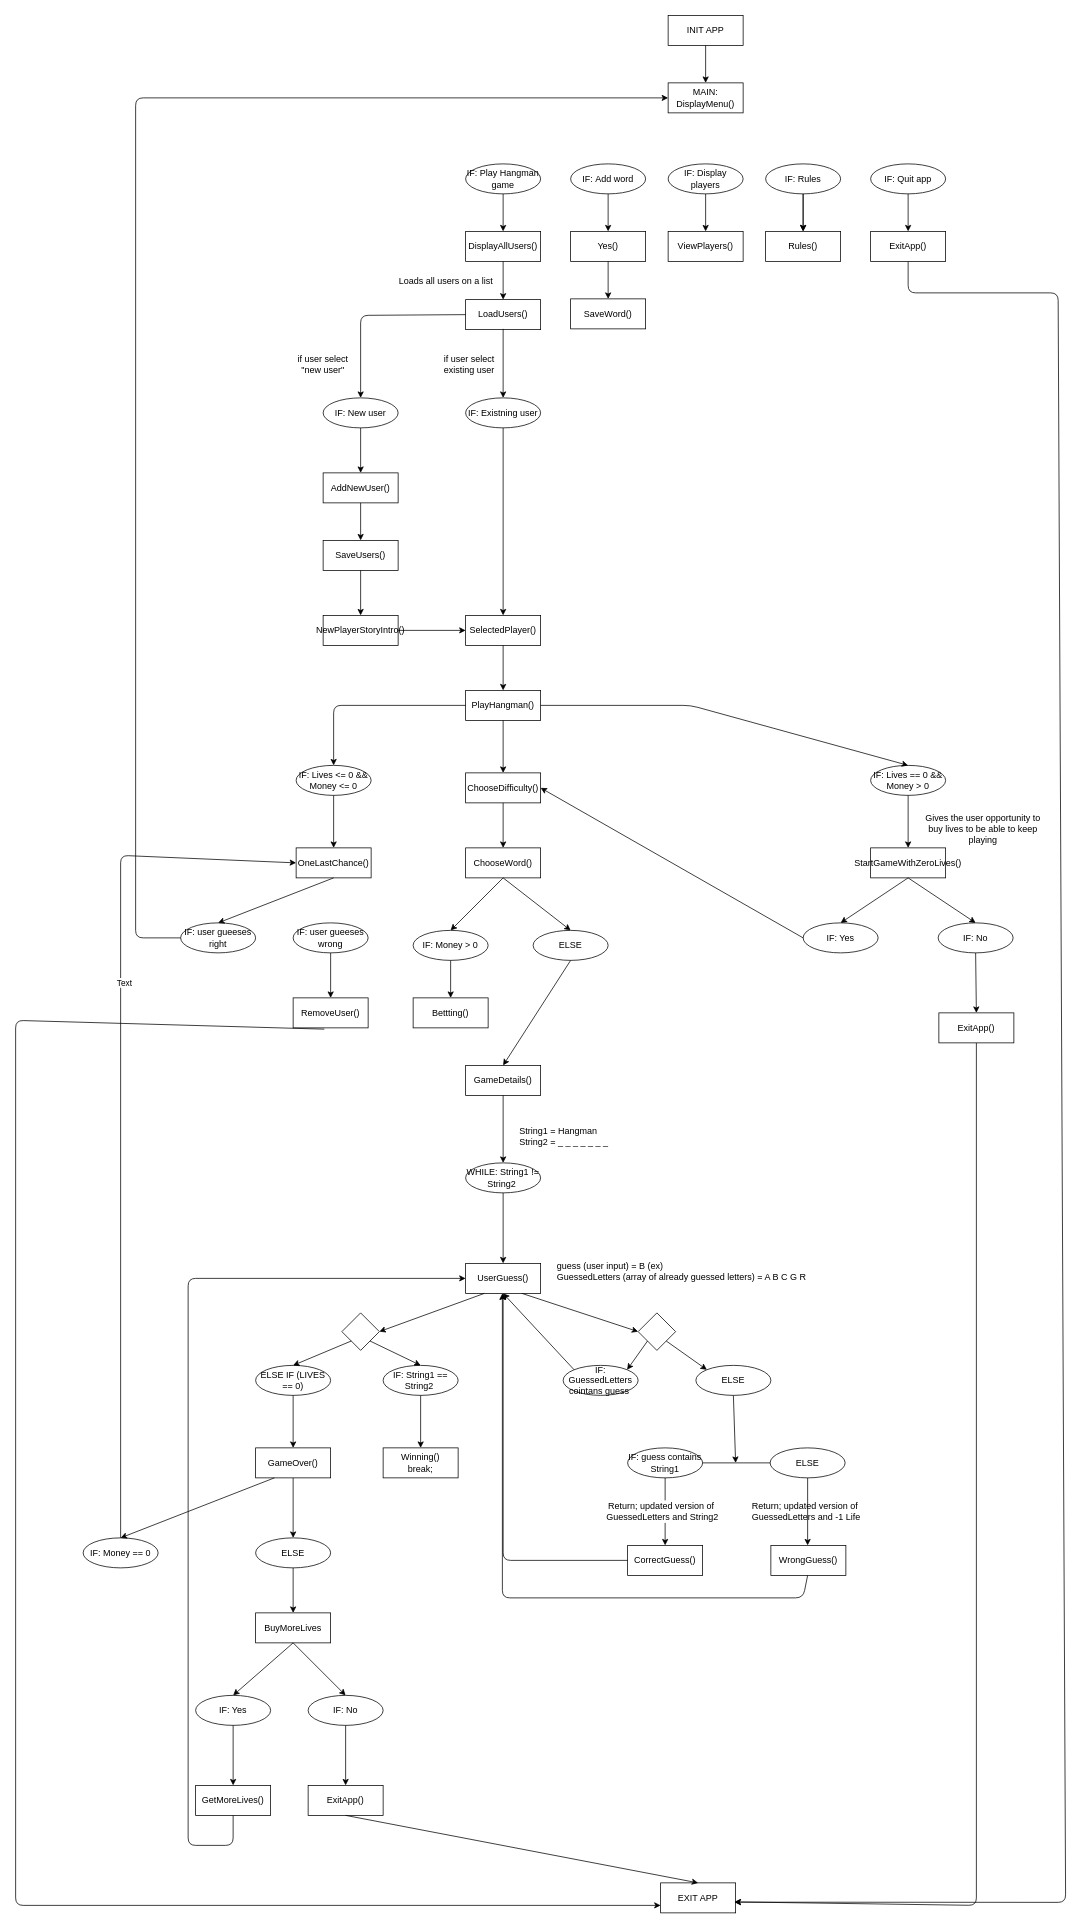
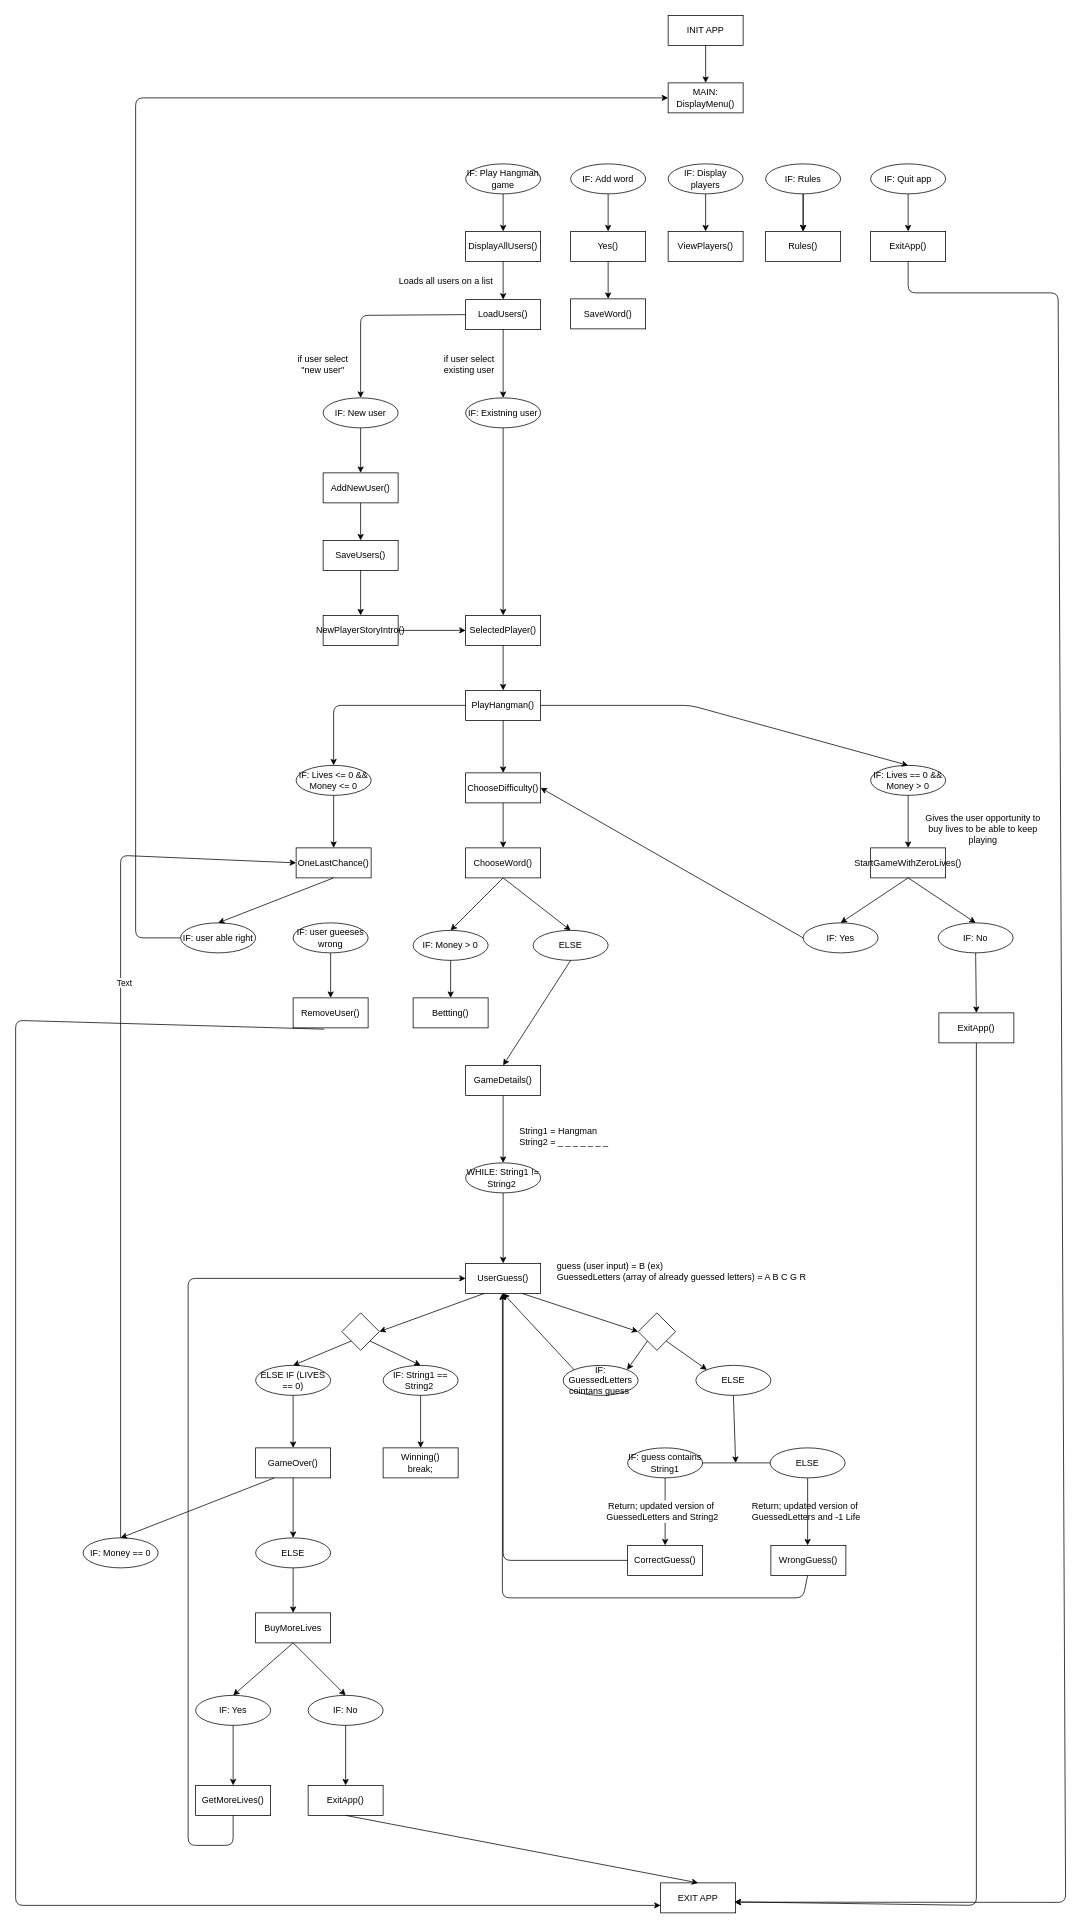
- <mxCell id="47" value="IF: user gueeses right" style="ellipse;whiteSpace=wrap;html=1;align=center;" vertex="1" parent="1"><mxGeometry x="240" y="1230" width="100" height="40" as="geometry" /></mxCell>
+ <mxCell id="47" value="IF: user able right" style="ellipse;whiteSpace=wrap;html=1;align=center;" vertex="1" parent="1"><mxGeometry x="240" y="1230" width="100" height="40" as="geometry" /></mxCell>
